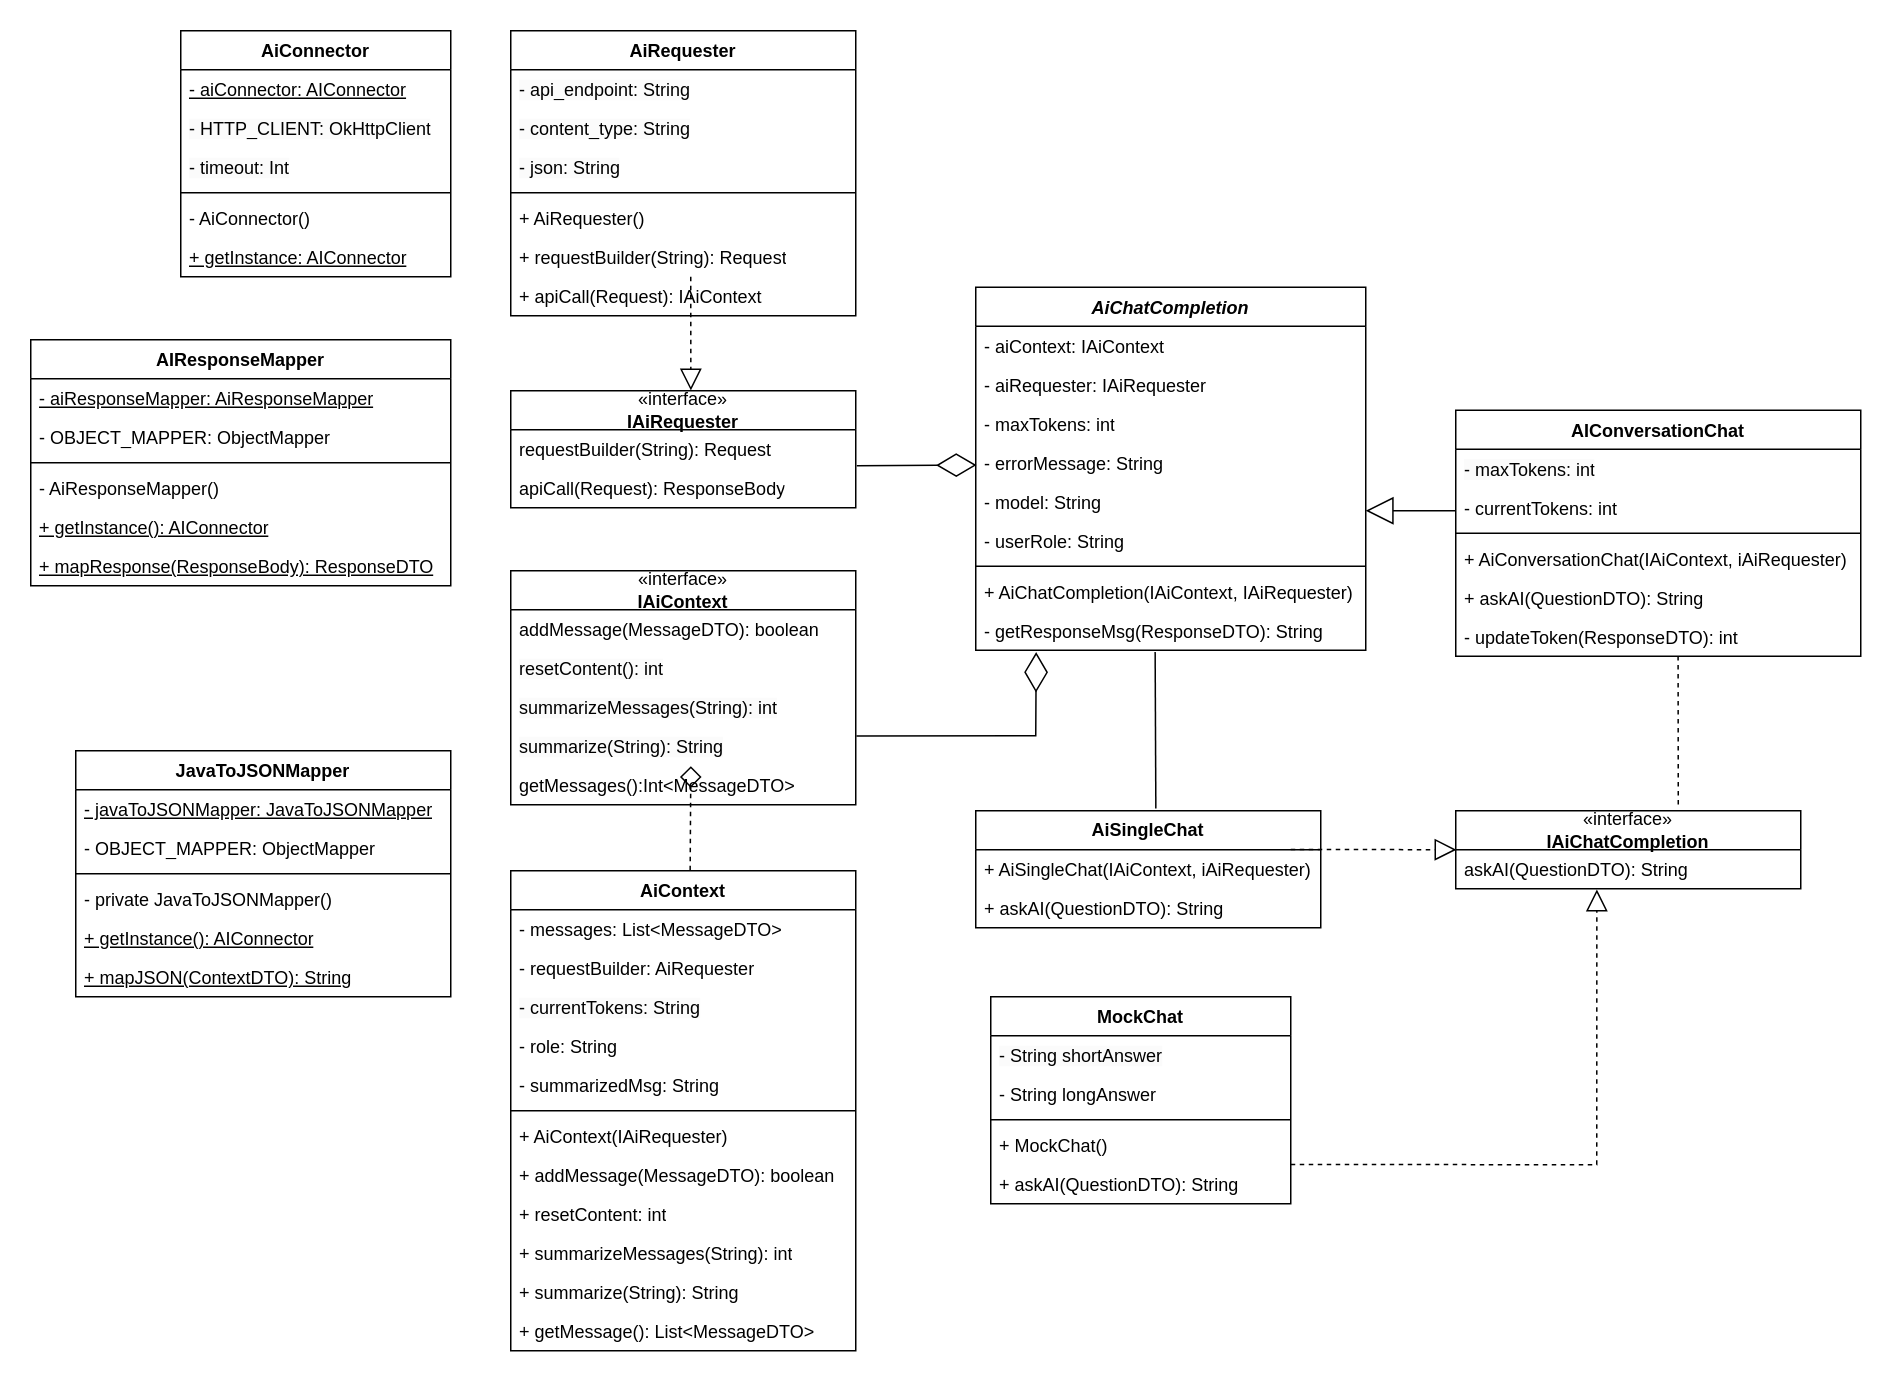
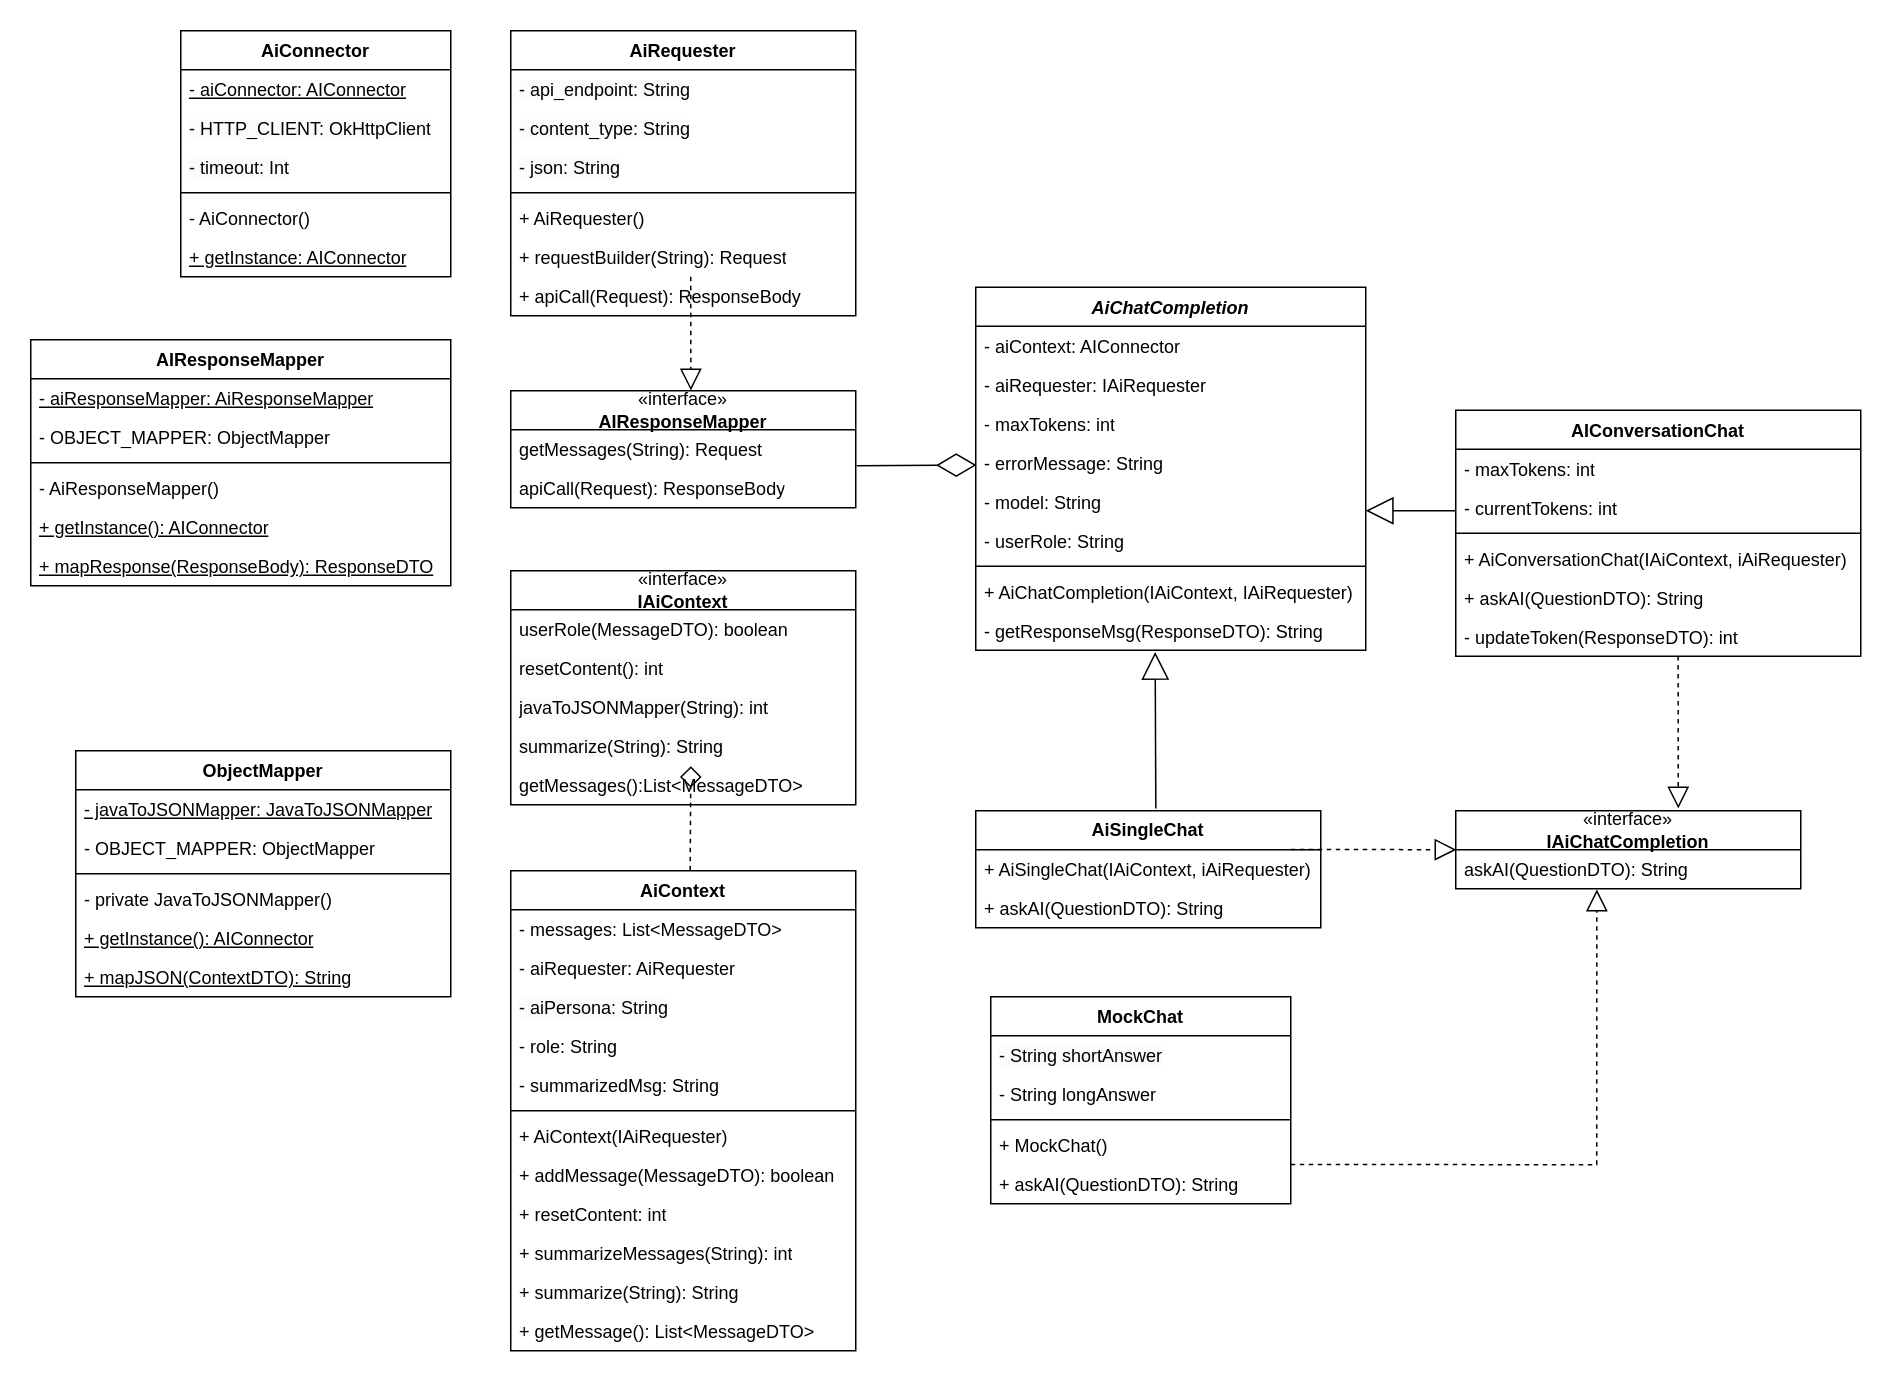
- <mxCell id="63" value="+ apiCall(Request): IAiContext" style="text;strokeColor=none;fillColor=none;align=left;verticalAlign=top;spacingLeft=4;spacingRight=4;overflow=hidden;rotatable=0;points=[[0,0.5],[1,0.5]];portConstraint=eastwest;whiteSpace=wrap;html=1;" parent="56" vertex="1"><mxGeometry y="164" width="230" height="26" as="geometry" /></mxCell>
+ <mxCell id="63" value="+ apiCall(Request): ResponseBody" style="text;strokeColor=none;fillColor=none;align=left;verticalAlign=top;spacingLeft=4;spacingRight=4;overflow=hidden;rotatable=0;points=[[0,0.5],[1,0.5]];portConstraint=eastwest;whiteSpace=wrap;html=1;" parent="56" vertex="1"><mxGeometry y="164" width="230" height="26" as="geometry" /></mxCell>
- <mxCell id="37" value="- aiContext: IAiContext" style="text;strokeColor=none;fillColor=none;align=left;verticalAlign=top;spacingLeft=4;spacingRight=4;overflow=hidden;rotatable=0;points=[[0,0.5],[1,0.5]];portConstraint=eastwest;whiteSpace=wrap;html=1;" parent="36" vertex="1"><mxGeometry y="26" width="260" height="26" as="geometry" /></mxCell>
+ <mxCell id="37" value="- aiContext: AIConnector" style="text;strokeColor=none;fillColor=none;align=left;verticalAlign=top;spacingLeft=4;spacingRight=4;overflow=hidden;rotatable=0;points=[[0,0.5],[1,0.5]];portConstraint=eastwest;whiteSpace=wrap;html=1;" parent="36" vertex="1"><mxGeometry y="26" width="260" height="26" as="geometry" /></mxCell>
- <mxCell id="68" value="«interface»&lt;br&gt;&lt;b&gt;IAiRequester&lt;/b&gt;" style="swimlane;fontStyle=0;childLayout=stackLayout;horizontal=1;startSize=26;fillColor=none;horizontalStack=0;resizeParent=1;resizeParentMax=0;resizeLast=0;collapsible=1;marginBottom=0;whiteSpace=wrap;html=1;" vertex="1" parent="1"><mxGeometry x="340" y="260" width="230" height="78" as="geometry" /></mxCell>
+ <mxCell id="68" value="«interface»&lt;br&gt;&lt;b&gt;AIResponseMapper&lt;/b&gt;" style="swimlane;fontStyle=0;childLayout=stackLayout;horizontal=1;startSize=26;fillColor=none;horizontalStack=0;resizeParent=1;resizeParentMax=0;resizeLast=0;collapsible=1;marginBottom=0;whiteSpace=wrap;html=1;" vertex="1" parent="1"><mxGeometry x="340" y="260" width="230" height="78" as="geometry" /></mxCell>
- <mxCell id="69" value="requestBuilder(String): Request" style="text;strokeColor=none;fillColor=none;align=left;verticalAlign=top;spacingLeft=4;spacingRight=4;overflow=hidden;rotatable=0;points=[[0,0.5],[1,0.5]];portConstraint=eastwest;whiteSpace=wrap;html=1;" vertex="1" parent="68"><mxGeometry y="26" width="230" height="26" as="geometry" /></mxCell>
+ <mxCell id="69" value="getMessages(String): Request" style="text;strokeColor=none;fillColor=none;align=left;verticalAlign=top;spacingLeft=4;spacingRight=4;overflow=hidden;rotatable=0;points=[[0,0.5],[1,0.5]];portConstraint=eastwest;whiteSpace=wrap;html=1;" vertex="1" parent="68"><mxGeometry y="26" width="230" height="26" as="geometry" /></mxCell>
- <mxCell id="72" value="addMessage(MessageDTO): boolean" style="text;strokeColor=none;fillColor=none;align=left;verticalAlign=top;spacingLeft=4;spacingRight=4;overflow=hidden;rotatable=0;points=[[0,0.5],[1,0.5]];portConstraint=eastwest;whiteSpace=wrap;html=1;" vertex="1" parent="71"><mxGeometry y="26" width="230" height="26" as="geometry" /></mxCell>
+ <mxCell id="72" value="userRole(MessageDTO): boolean" style="text;strokeColor=none;fillColor=none;align=left;verticalAlign=top;spacingLeft=4;spacingRight=4;overflow=hidden;rotatable=0;points=[[0,0.5],[1,0.5]];portConstraint=eastwest;whiteSpace=wrap;html=1;" vertex="1" parent="71"><mxGeometry y="26" width="230" height="26" as="geometry" /></mxCell>
- <mxCell id="64" value="" style="endArrow=none;endSize=16;endFill=0;html=1;rounded=0;entryX=0.46;entryY=1.044;entryDx=0;entryDy=0;entryPerimeter=0;exitX=0.522;exitY=-0.019;exitDx=0;exitDy=0;exitPerimeter=0;" parent="1" source="46" target="45" edge="1"><mxGeometry width="160" relative="1" as="geometry"><mxPoint x="770" y="520" as="sourcePoint" /><mxPoint x="770" y="460" as="targetPoint" /></mxGeometry></mxCell>
+ <mxCell id="64" value="" style="endArrow=block;endSize=16;endFill=0;html=1;rounded=0;entryX=0.46;entryY=1.044;entryDx=0;entryDy=0;entryPerimeter=0;exitX=0.522;exitY=-0.019;exitDx=0;exitDy=0;exitPerimeter=0;" parent="1" source="46" target="45" edge="1"><mxGeometry width="160" relative="1" as="geometry"><mxPoint x="770" y="520" as="sourcePoint" /><mxPoint x="770" y="460" as="targetPoint" /></mxGeometry></mxCell>
- <mxCell id="74" value="&lt;span style=&quot;color: rgb(0, 0, 0); font-family: Helvetica; font-size: 12px; font-style: normal; font-variant-ligatures: normal; font-variant-caps: normal; font-weight: 400; letter-spacing: normal; orphans: 2; text-align: left; text-indent: 0px; text-transform: none; widows: 2; word-spacing: 0px; -webkit-text-stroke-width: 0px; white-space: normal; background-color: rgb(251, 251, 251); text-decoration-thickness: initial; text-decoration-style: initial; text-decoration-color: initial; display: inline !important; float: none;&quot;&gt;summarizeMessages(String): int&lt;/span&gt;" style="text;strokeColor=none;fillColor=none;align=left;verticalAlign=top;spacingLeft=4;spacingRight=4;overflow=hidden;rotatable=0;points=[[0,0.5],[1,0.5]];portConstraint=eastwest;whiteSpace=wrap;html=1;" vertex="1" parent="71"><mxGeometry y="78" width="230" height="26" as="geometry" /></mxCell>
+ <mxCell id="74" value="&lt;span style=&quot;color: rgb(0, 0, 0); font-family: Helvetica; font-size: 12px; font-style: normal; font-variant-ligatures: normal; font-variant-caps: normal; font-weight: 400; letter-spacing: normal; orphans: 2; text-align: left; text-indent: 0px; text-transform: none; widows: 2; word-spacing: 0px; -webkit-text-stroke-width: 0px; white-space: normal; background-color: rgb(251, 251, 251); text-decoration-thickness: initial; text-decoration-style: initial; text-decoration-color: initial; display: inline !important; float: none;&quot;&gt;javaToJSONMapper(String): int&lt;/span&gt;" style="text;strokeColor=none;fillColor=none;align=left;verticalAlign=top;spacingLeft=4;spacingRight=4;overflow=hidden;rotatable=0;points=[[0,0.5],[1,0.5]];portConstraint=eastwest;whiteSpace=wrap;html=1;" vertex="1" parent="71"><mxGeometry y="78" width="230" height="26" as="geometry" /></mxCell>
- <mxCell id="67" value="" style="endArrow=diamondThin;endFill=0;endSize=24;html=1;rounded=0;exitX=1.002;exitY=0.239;exitDx=0;exitDy=0;exitPerimeter=0;entryX=0.155;entryY=1.046;entryDx=0;entryDy=0;entryPerimeter=0;" parent="1" target="45" edge="1" source="75"><mxGeometry width="160" relative="1" as="geometry"><mxPoint x="571" y="490" as="sourcePoint" /><mxPoint x="690" y="460" as="targetPoint" /><Array as="points"><mxPoint x="690" y="490" /></Array></mxGeometry></mxCell>
- <mxCell id="29" value="JavaToJSONMapper" style="swimlane;fontStyle=1;align=center;verticalAlign=top;childLayout=stackLayout;horizontal=1;startSize=26;horizontalStack=0;resizeParent=1;resizeParentMax=0;resizeLast=0;collapsible=1;marginBottom=0;whiteSpace=wrap;html=1;" parent="1" vertex="1"><mxGeometry x="50" y="500" width="250" height="164" as="geometry" /></mxCell>
+ <mxCell id="29" value="ObjectMapper" style="swimlane;fontStyle=1;align=center;verticalAlign=top;childLayout=stackLayout;horizontal=1;startSize=26;horizontalStack=0;resizeParent=1;resizeParentMax=0;resizeLast=0;collapsible=1;marginBottom=0;whiteSpace=wrap;html=1;" parent="1" vertex="1"><mxGeometry x="50" y="500" width="250" height="164" as="geometry" /></mxCell>
- <mxCell id="76" value="getMessages():Int&amp;lt;MessageDTO&amp;gt;" style="text;strokeColor=none;fillColor=none;align=left;verticalAlign=top;spacingLeft=4;spacingRight=4;overflow=hidden;rotatable=0;points=[[0,0.5],[1,0.5]];portConstraint=eastwest;whiteSpace=wrap;html=1;" vertex="1" parent="71"><mxGeometry y="130" width="230" height="26" as="geometry" /></mxCell>
+ <mxCell id="76" value="getMessages():List&amp;lt;MessageDTO&amp;gt;" style="text;strokeColor=none;fillColor=none;align=left;verticalAlign=top;spacingLeft=4;spacingRight=4;overflow=hidden;rotatable=0;points=[[0,0.5],[1,0.5]];portConstraint=eastwest;whiteSpace=wrap;html=1;" vertex="1" parent="71"><mxGeometry y="130" width="230" height="26" as="geometry" /></mxCell>
- <mxCell id="83" value="" style="endArrow=none;dashed=1;endFill=0;endSize=12;html=1;rounded=0;entryX=0.645;entryY=-0.03;entryDx=0;entryDy=0;entryPerimeter=0;exitX=0.549;exitY=0.995;exitDx=0;exitDy=0;exitPerimeter=0;" edge="1" parent="1" source="55" target="79"><mxGeometry width="160" relative="1" as="geometry"><mxPoint x="1080" y="440" as="sourcePoint" /><mxPoint x="1080" y="487" as="targetPoint" /></mxGeometry></mxCell>
+ <mxCell id="83" value="" style="endArrow=block;dashed=1;endFill=0;endSize=12;html=1;rounded=0;entryX=0.645;entryY=-0.03;entryDx=0;entryDy=0;entryPerimeter=0;exitX=0.549;exitY=0.995;exitDx=0;exitDy=0;exitPerimeter=0;" edge="1" parent="1" source="55" target="79"><mxGeometry width="160" relative="1" as="geometry"><mxPoint x="1080" y="440" as="sourcePoint" /><mxPoint x="1080" y="487" as="targetPoint" /></mxGeometry></mxCell>
- <mxCell id="18" value="- requestBuilder: AiRequester&lt;div&gt;&lt;br&gt;&lt;/div&gt;" style="text;strokeColor=none;fillColor=none;align=left;verticalAlign=top;spacingLeft=4;spacingRight=4;overflow=hidden;rotatable=0;points=[[0,0.5],[1,0.5]];portConstraint=eastwest;whiteSpace=wrap;html=1;" vertex="1" parent="16"><mxGeometry y="52" width="230" height="26" as="geometry" /></mxCell>
+ <mxCell id="18" value="- aiRequester: AiRequester&lt;div&gt;&lt;br&gt;&lt;/div&gt;" style="text;strokeColor=none;fillColor=none;align=left;verticalAlign=top;spacingLeft=4;spacingRight=4;overflow=hidden;rotatable=0;points=[[0,0.5],[1,0.5]];portConstraint=eastwest;whiteSpace=wrap;html=1;" vertex="1" parent="16"><mxGeometry y="52" width="230" height="26" as="geometry" /></mxCell>
- <mxCell id="19" value="&lt;span style=&quot;color: rgb(0, 0, 0); font-family: Helvetica; font-size: 12px; font-style: normal; font-variant-ligatures: normal; font-variant-caps: normal; font-weight: 400; letter-spacing: normal; orphans: 2; text-align: left; text-indent: 0px; text-transform: none; widows: 2; word-spacing: 0px; -webkit-text-stroke-width: 0px; white-space: normal; background-color: rgb(251, 251, 251); text-decoration-thickness: initial; text-decoration-style: initial; text-decoration-color: initial; display: inline !important; float: none;&quot;&gt;- currentTokens: String&lt;/span&gt;" style="text;strokeColor=none;fillColor=none;align=left;verticalAlign=top;spacingLeft=4;spacingRight=4;overflow=hidden;rotatable=0;points=[[0,0.5],[1,0.5]];portConstraint=eastwest;whiteSpace=wrap;html=1;" parent="16" vertex="1"><mxGeometry y="78" width="230" height="26" as="geometry" /></mxCell>
+ <mxCell id="19" value="&lt;span style=&quot;color: rgb(0, 0, 0); font-family: Helvetica; font-size: 12px; font-style: normal; font-variant-ligatures: normal; font-variant-caps: normal; font-weight: 400; letter-spacing: normal; orphans: 2; text-align: left; text-indent: 0px; text-transform: none; widows: 2; word-spacing: 0px; -webkit-text-stroke-width: 0px; white-space: normal; background-color: rgb(251, 251, 251); text-decoration-thickness: initial; text-decoration-style: initial; text-decoration-color: initial; display: inline !important; float: none;&quot;&gt;- aiPersona: String&lt;/span&gt;" style="text;strokeColor=none;fillColor=none;align=left;verticalAlign=top;spacingLeft=4;spacingRight=4;overflow=hidden;rotatable=0;points=[[0,0.5],[1,0.5]];portConstraint=eastwest;whiteSpace=wrap;html=1;" parent="16" vertex="1"><mxGeometry y="78" width="230" height="26" as="geometry" /></mxCell>
